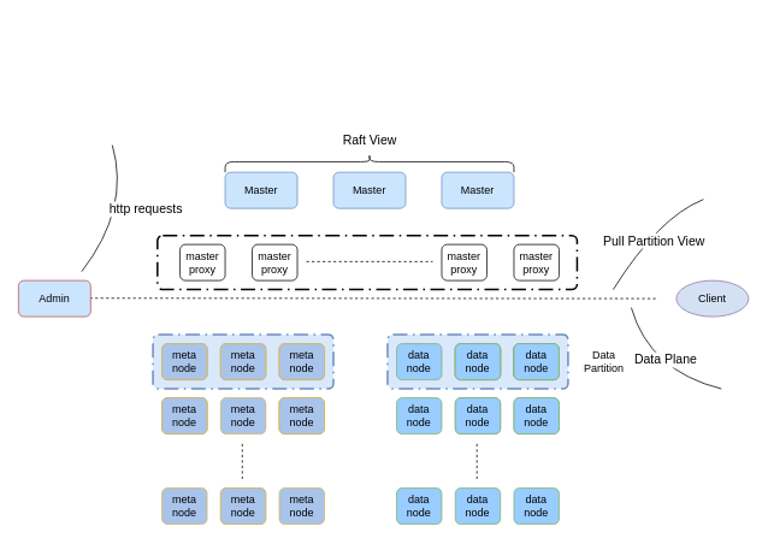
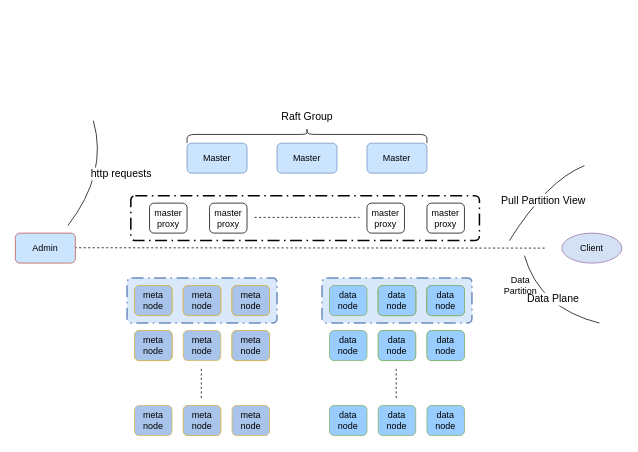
- <mxCell id="11" value="&lt;font style=&quot;font-size: 14px&quot;&gt;Raft View&lt;/font&gt;" style="text;html=1;strokeColor=none;fillColor=none;align=center;verticalAlign=middle;whiteSpace=wrap;rounded=0;" parent="1" vertex="1"><mxGeometry x="361.5" y="140" width="95" height="30" as="geometry" /></mxCell>
+ <mxCell id="11" value="&lt;font style=&quot;font-size: 14px&quot;&gt;Raft Group&lt;/font&gt;" style="text;html=1;strokeColor=none;fillColor=none;align=center;verticalAlign=middle;whiteSpace=wrap;rounded=0;" parent="1" vertex="1"><mxGeometry x="361.5" y="140" width="95" height="30" as="geometry" /></mxCell>
- <mxCell id="29" value="Data Partition" style="text;html=1;strokeColor=none;fillColor=none;align=center;verticalAlign=middle;whiteSpace=wrap;rounded=0;" parent="1" vertex="1"><mxGeometry x="649" y="390" width="40" height="20" as="geometry" /></mxCell>
+ <mxCell id="29" value="Data Partition" style="text;html=1;strokeColor=none;fillColor=none;align=center;verticalAlign=middle;whiteSpace=wrap;rounded=0;" parent="1" vertex="1"><mxGeometry x="674" y="370" width="40" height="20" as="geometry" /></mxCell>
